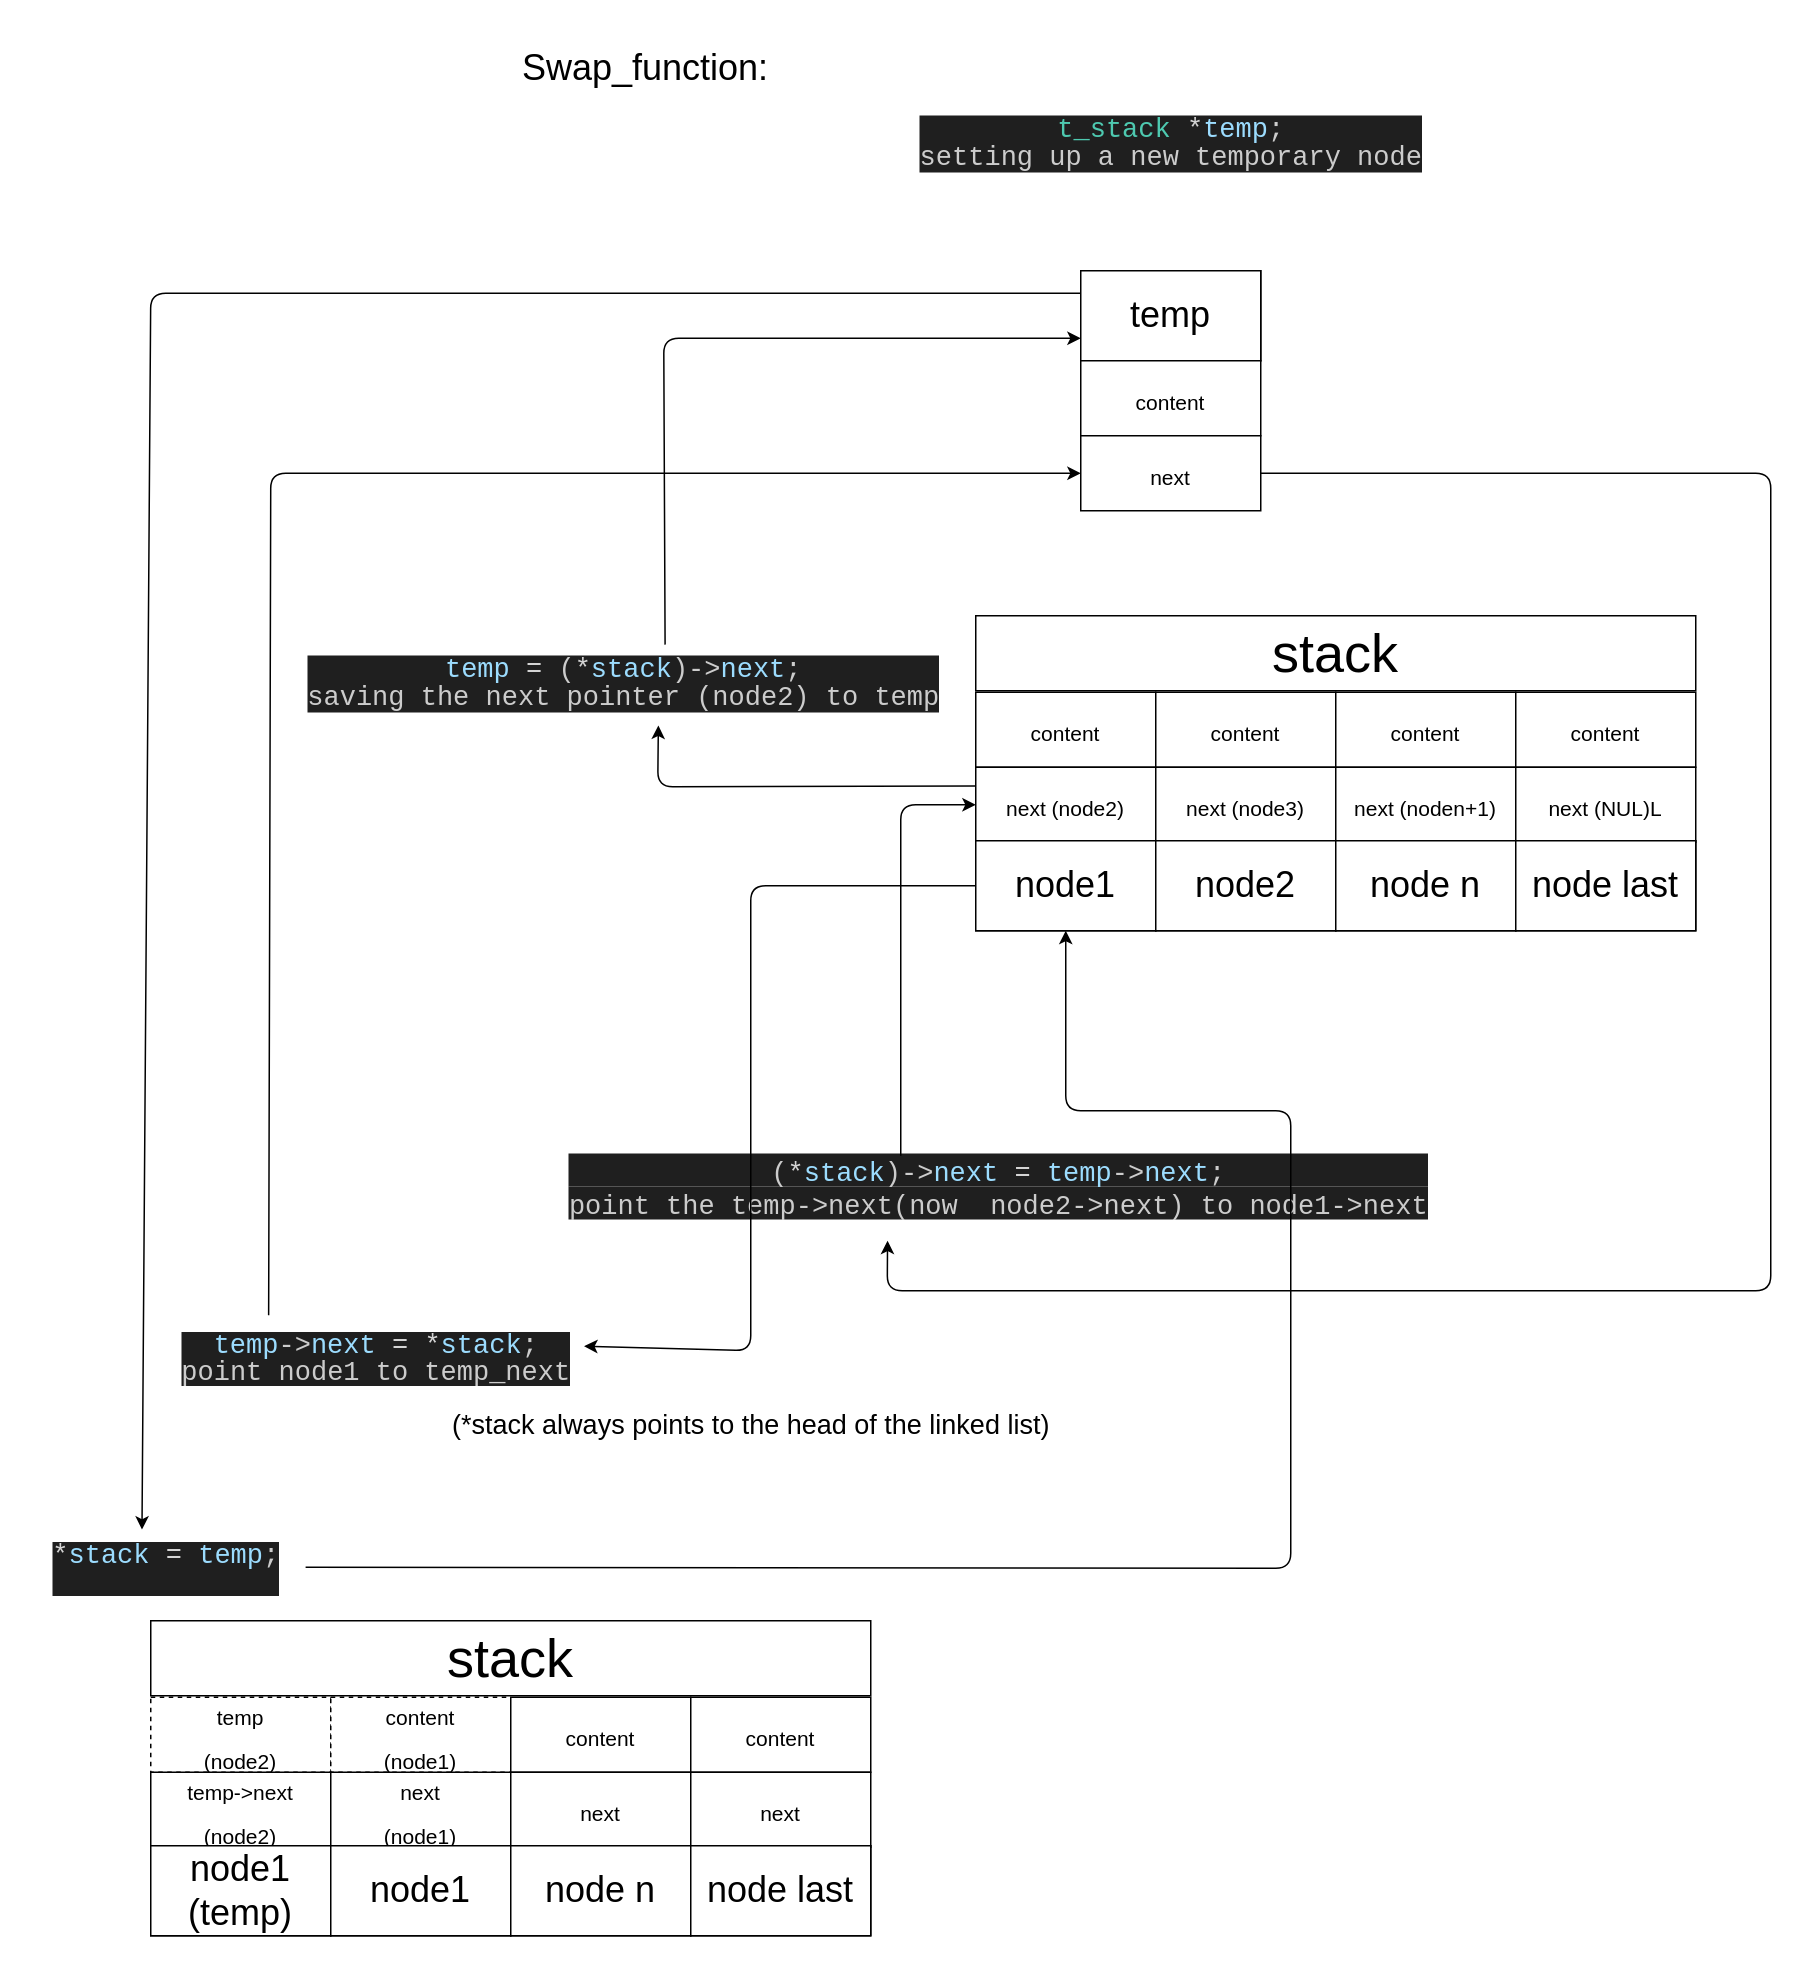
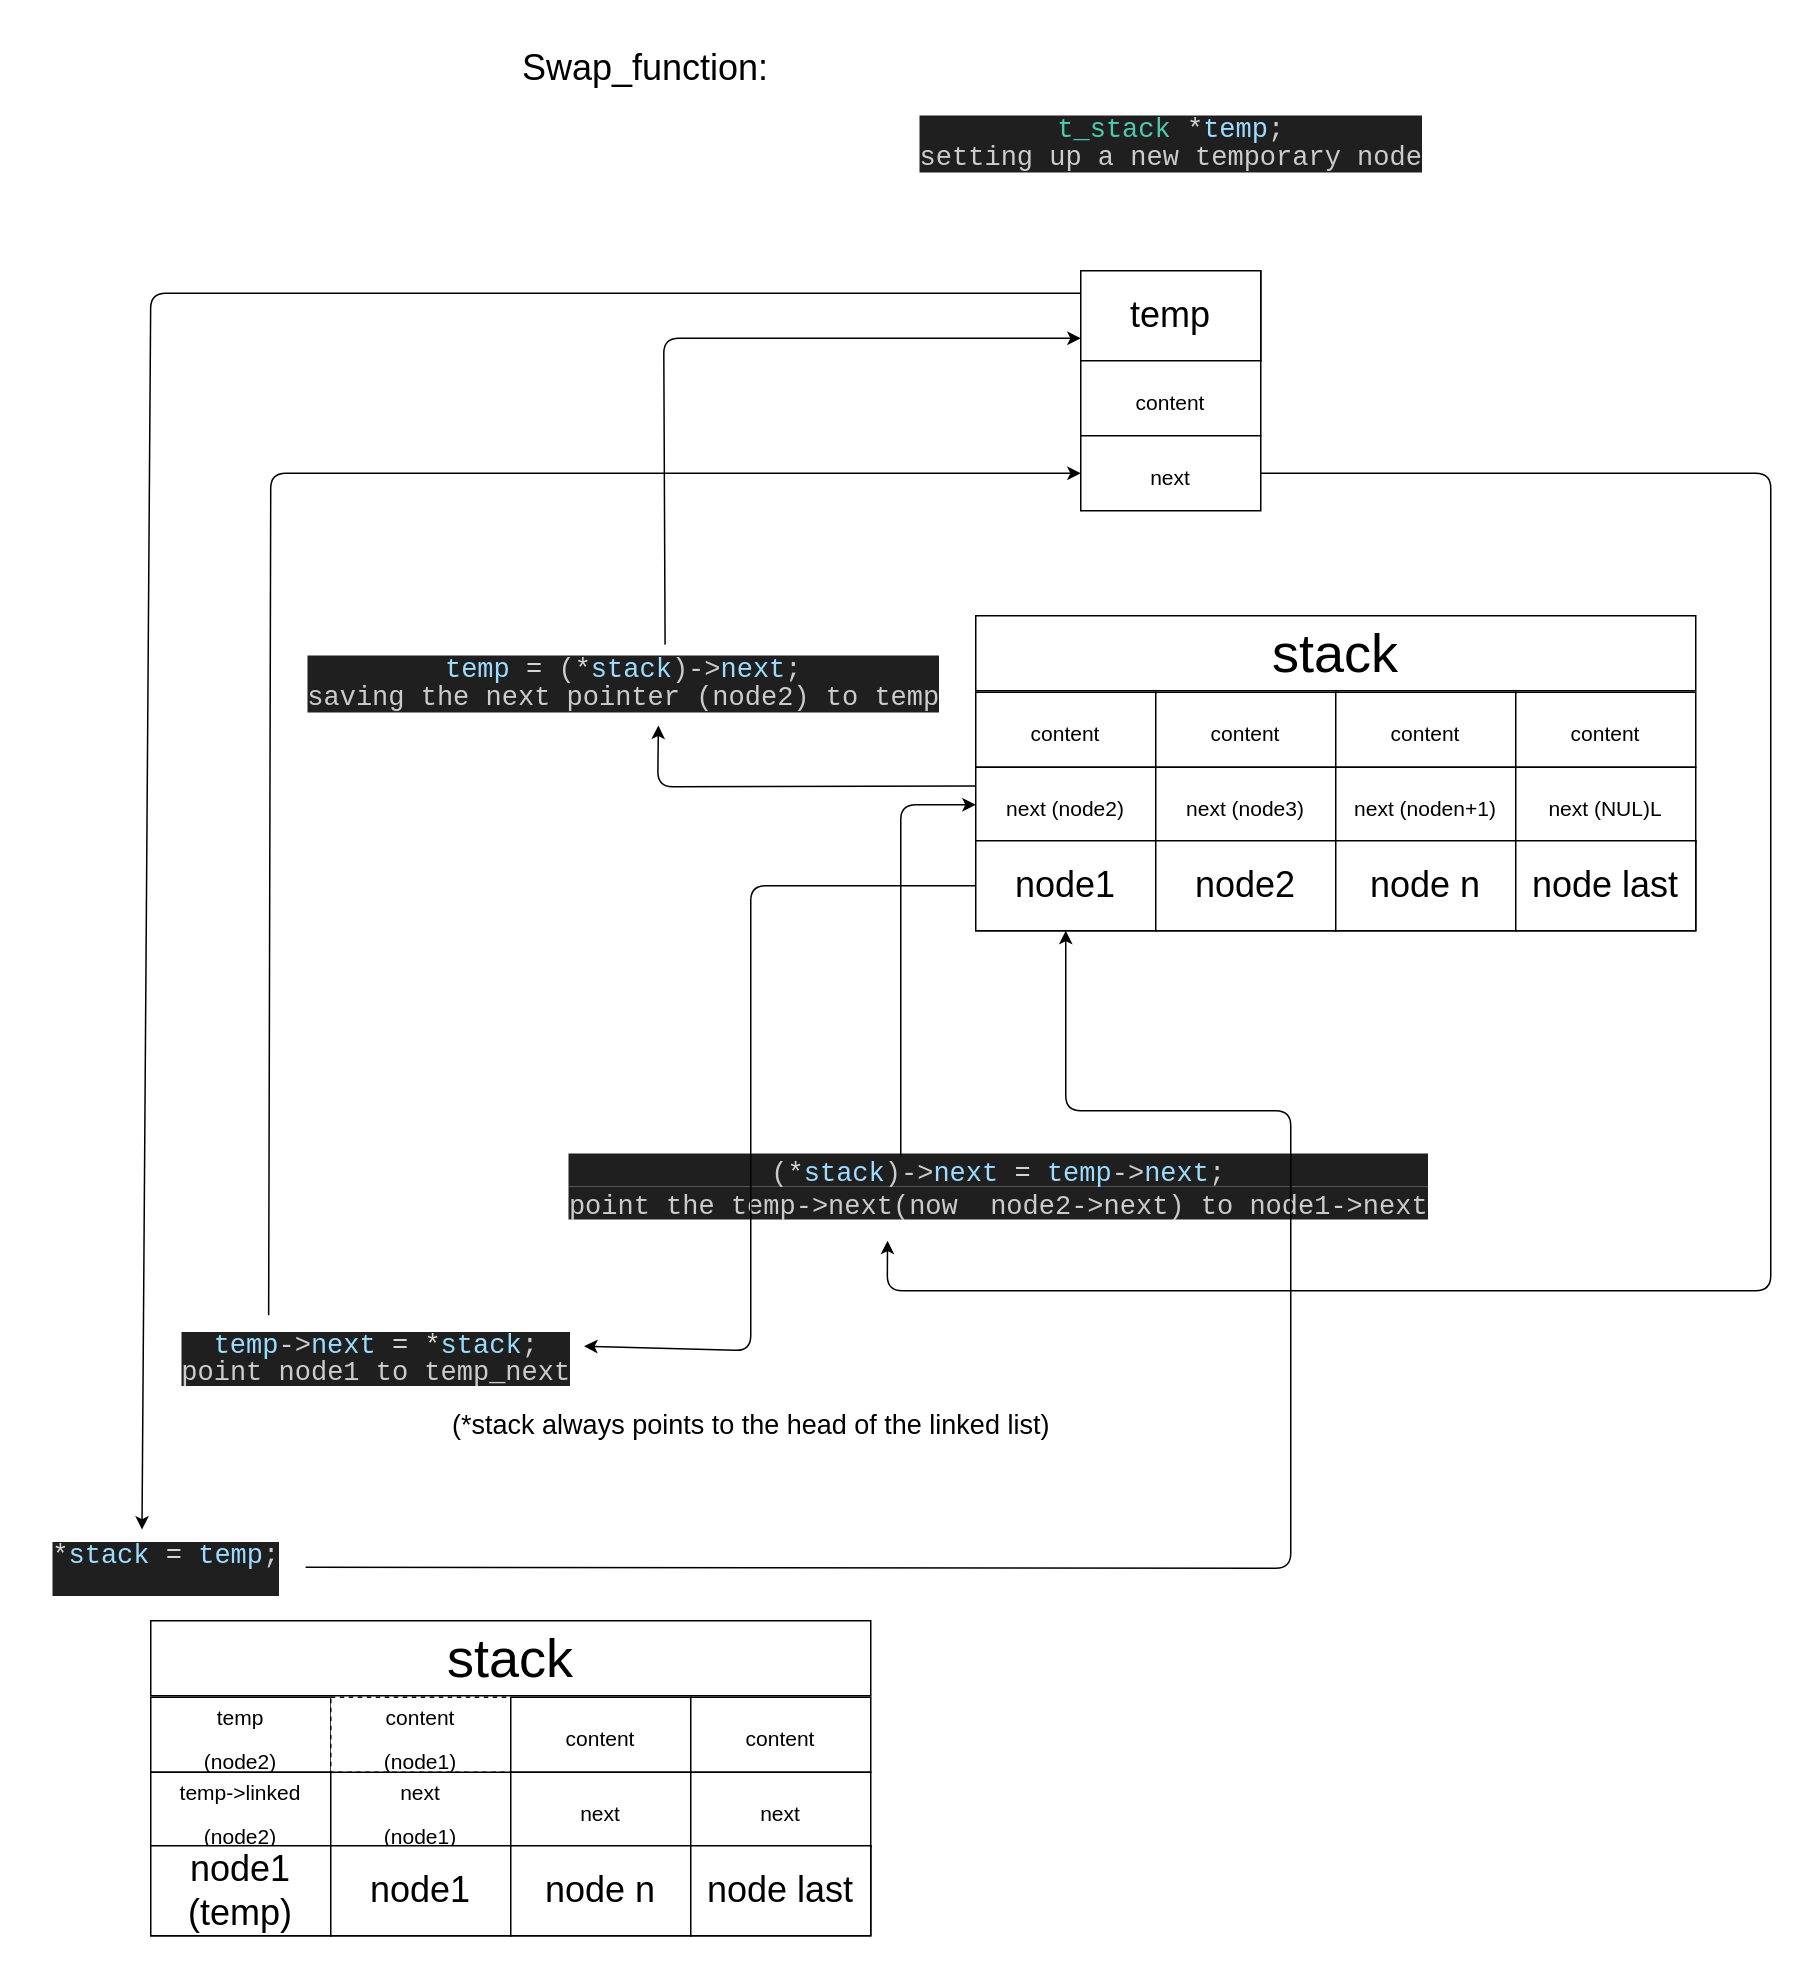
- <mxCell id="46" value="&lt;font style=&quot;font-size: 14px;&quot;&gt;temp&lt;br&gt;(node2)&lt;br&gt;&lt;/font&gt;" style="rounded=0;whiteSpace=wrap;html=1;fontSize=24;dashed=1;" parent="45" vertex="1"><mxGeometry y="1" width="120" height="50" as="geometry" /></mxCell>
+ <mxCell id="46" value="&lt;font style=&quot;font-size: 14px;&quot;&gt;temp&lt;br&gt;(node2)&lt;br&gt;&lt;/font&gt;" style="rounded=0;whiteSpace=wrap;html=1;fontSize=24;" parent="45" vertex="1"><mxGeometry y="1" width="120" height="50" as="geometry" /></mxCell>
- <mxCell id="47" value="&lt;span style=&quot;font-size: 14px;&quot;&gt;temp-&amp;gt;next&lt;br&gt;(node2)&lt;br&gt;&lt;/span&gt;" style="rounded=0;whiteSpace=wrap;html=1;fontSize=24;" parent="45" vertex="1"><mxGeometry y="51" width="120" height="50" as="geometry" /></mxCell>
+ <mxCell id="47" value="&lt;span style=&quot;font-size: 14px;&quot;&gt;temp-&amp;gt;linked&lt;br&gt;(node2)&lt;br&gt;&lt;/span&gt;" style="rounded=0;whiteSpace=wrap;html=1;fontSize=24;" parent="45" vertex="1"><mxGeometry y="51" width="120" height="50" as="geometry" /></mxCell>
